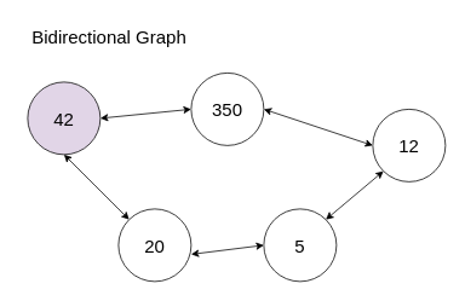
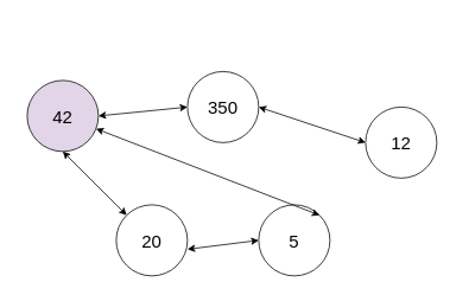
- <mxCell id="3" value="&lt;font style=&quot;font-size: 20px;&quot;&gt;Bidirectional Graph&lt;/font&gt;" style="text;html=1;strokeColor=none;fillColor=none;align=center;verticalAlign=middle;whiteSpace=wrap;rounded=0;" vertex="1" parent="1"><mxGeometry width="200" height="40" as="geometry" x="20" y="20" /></mxCell>
- <mxCell id="10" value="" style="endArrow=classic;startArrow=classic;html=1;rounded=0;exitX=1;exitY=0;exitDx=0;exitDy=0;entryX=0;entryY=1;entryDx=0;entryDy=0;" edge="1" parent="1" source="7" target="5"><mxGeometry width="50" height="50" relative="1" as="geometry"><mxPoint x="370" y="250" as="sourcePoint" /><mxPoint x="420" y="200" as="targetPoint" /></mxGeometry></mxCell>
+ <mxCell id="10" value="" style="endArrow=classic;startArrow=classic;html=1;rounded=0;exitX=1;exitY=0;exitDx=0;exitDy=0;" edge="1" parent="1" source="7" target="2"><mxGeometry width="50" height="50" relative="1" as="geometry"><mxPoint x="370" y="250" as="sourcePoint" /><mxPoint x="420" y="200" as="targetPoint" /></mxGeometry></mxCell>
